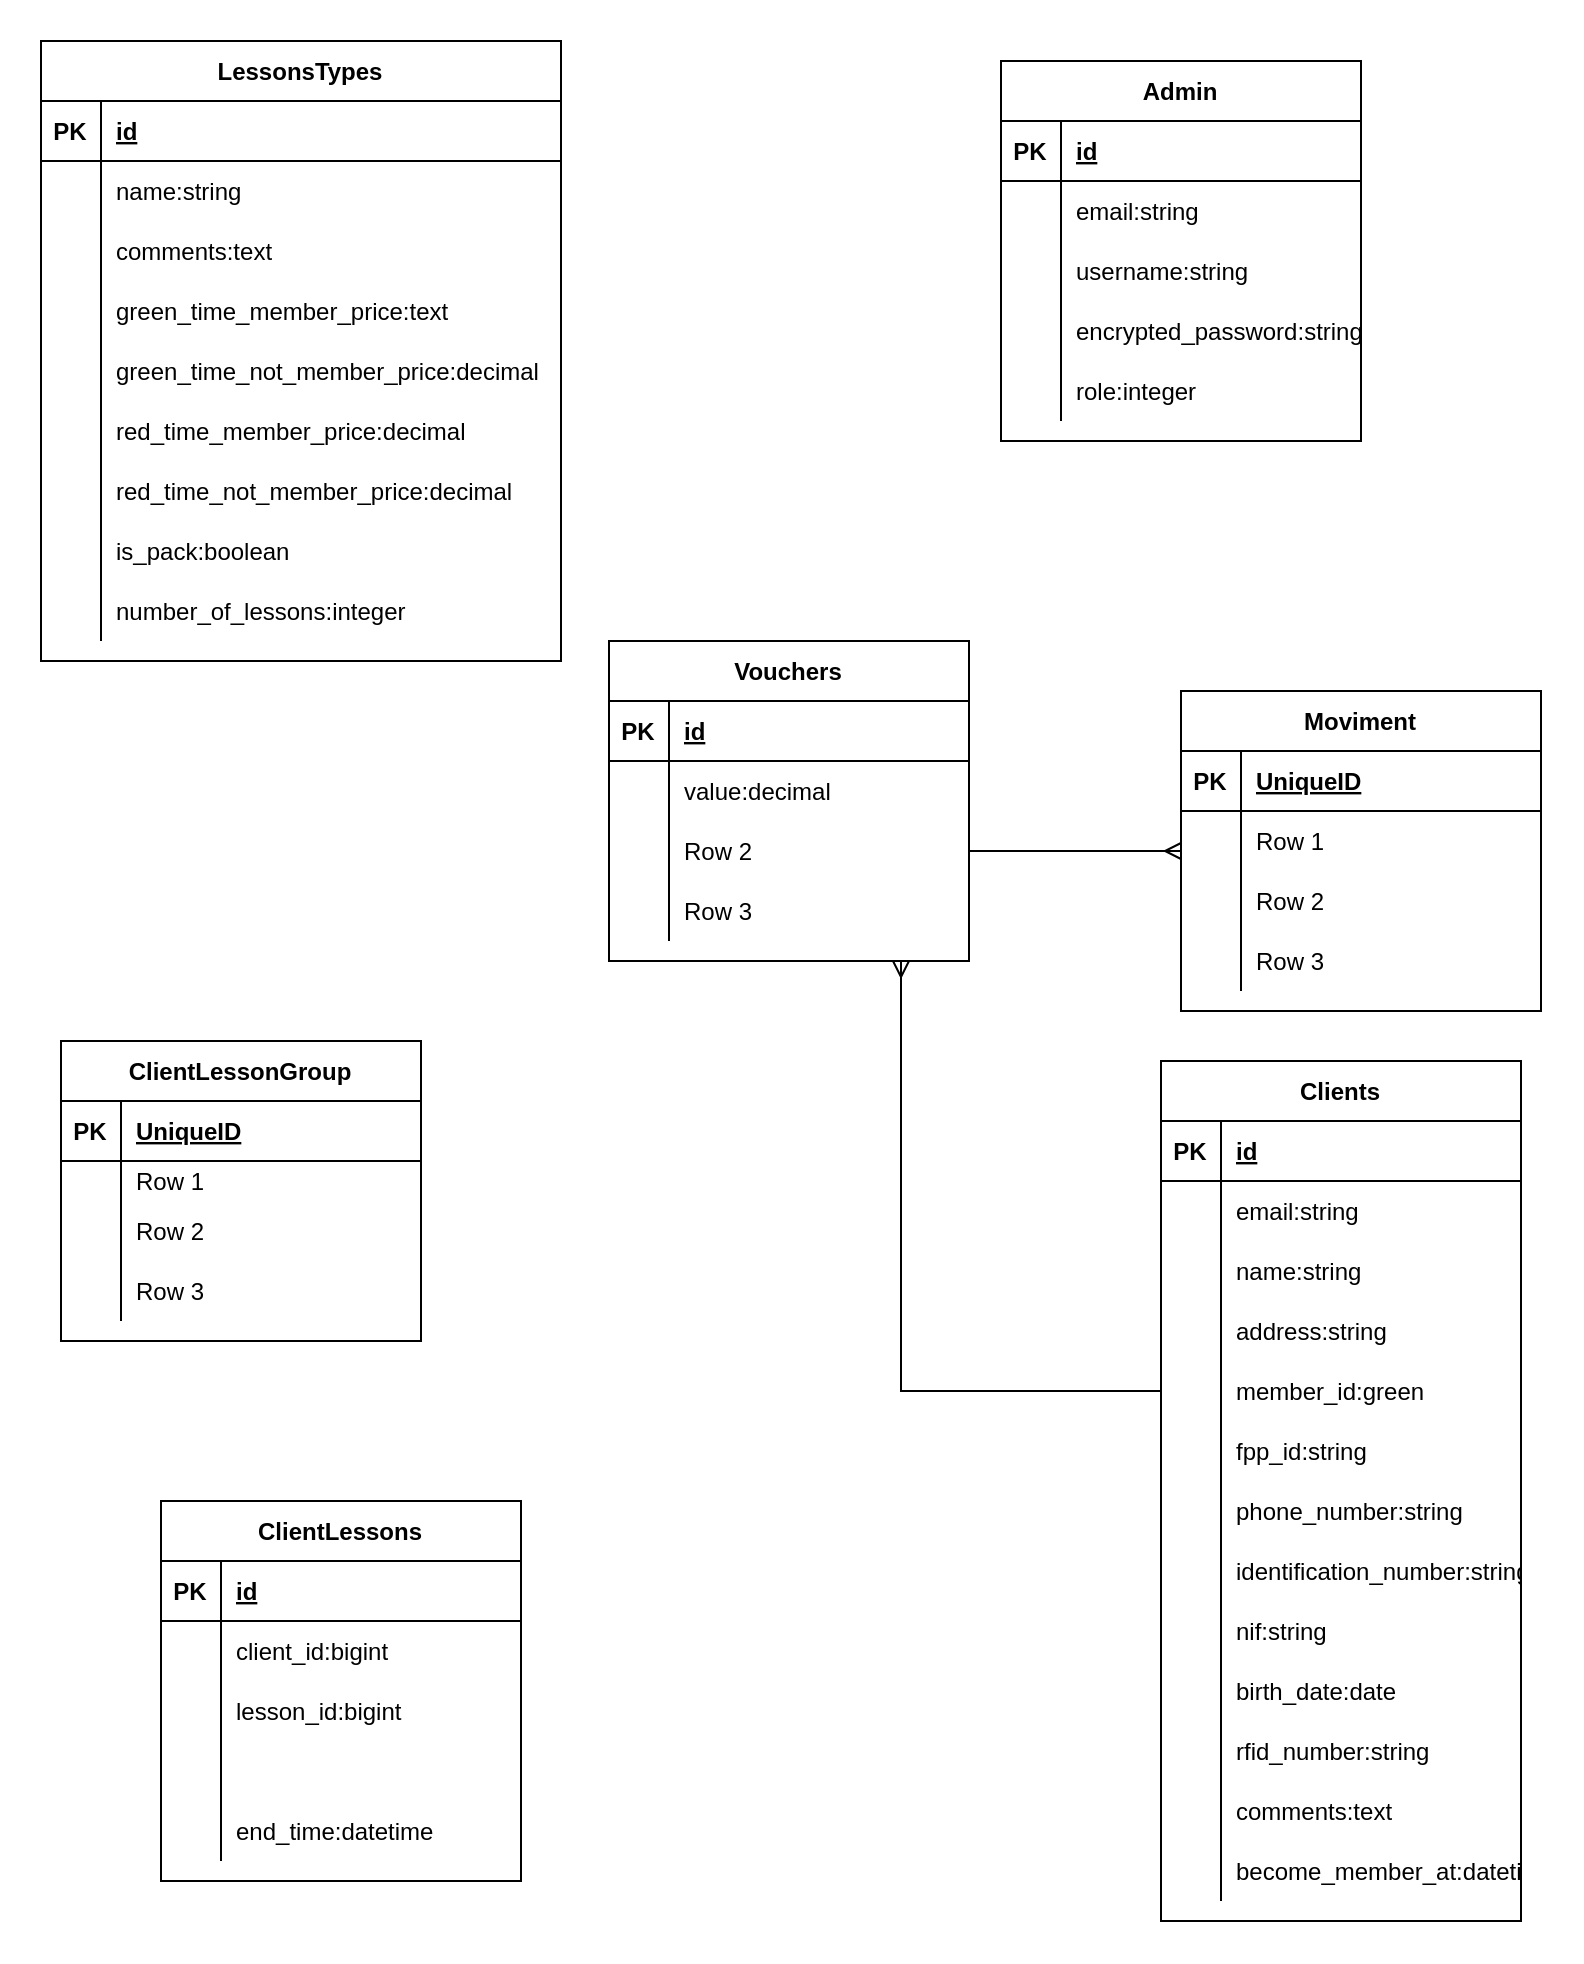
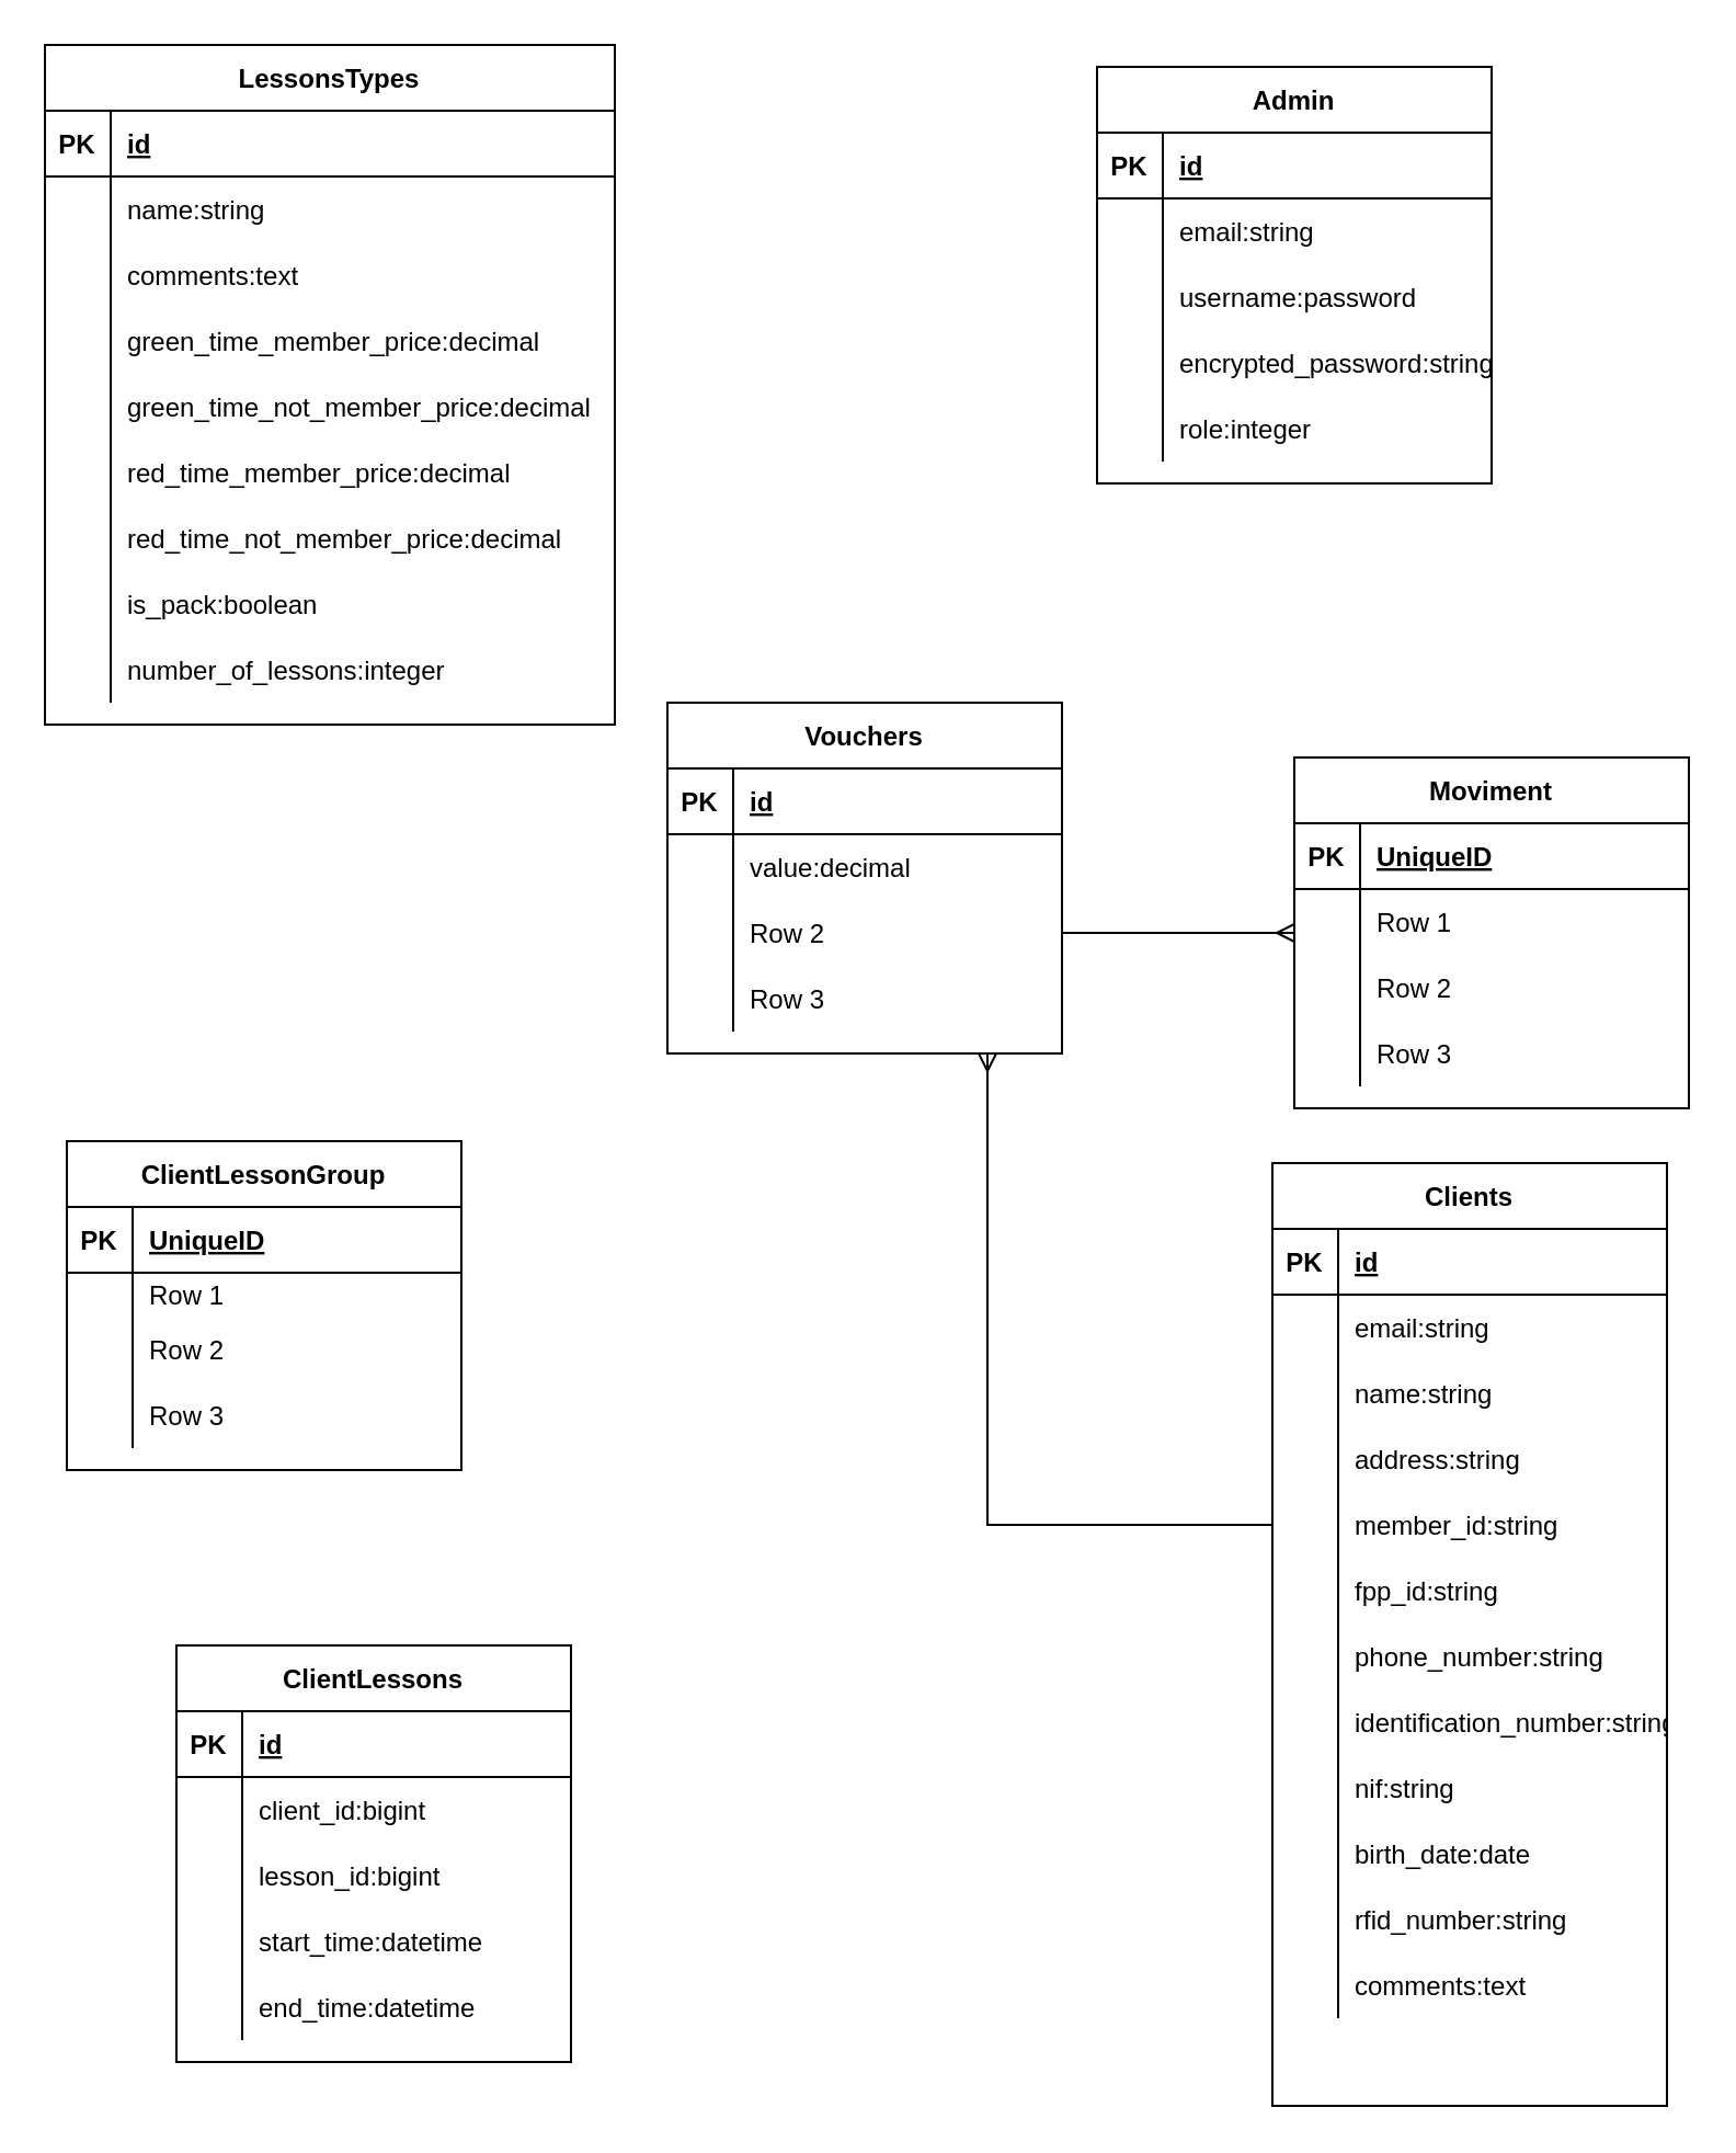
- <mxCell id="51" value="username:string" style="shape=partialRectangle;connectable=0;fillColor=none;top=0;left=0;bottom=0;right=0;align=left;spacingLeft=6;overflow=hidden;" parent="49" vertex="1"><mxGeometry x="30" width="150" height="30" as="geometry"><mxRectangle width="150" height="30" as="alternateBounds" /></mxGeometry></mxCell>
+ <mxCell id="51" value="username:password" style="shape=partialRectangle;connectable=0;fillColor=none;top=0;left=0;bottom=0;right=0;align=left;spacingLeft=6;overflow=hidden;" parent="49" vertex="1"><mxGeometry x="30" width="150" height="30" as="geometry"><mxRectangle width="150" height="30" as="alternateBounds" /></mxGeometry></mxCell>
- <mxCell id="70" value="green_time_member_price:text" style="shape=partialRectangle;connectable=0;fillColor=none;top=0;left=0;bottom=0;right=0;align=left;spacingLeft=6;overflow=hidden;" parent="68" vertex="1"><mxGeometry x="30" width="230" height="30" as="geometry"><mxRectangle width="230" height="30" as="alternateBounds" /></mxGeometry></mxCell>
+ <mxCell id="70" value="green_time_member_price:decimal" style="shape=partialRectangle;connectable=0;fillColor=none;top=0;left=0;bottom=0;right=0;align=left;spacingLeft=6;overflow=hidden;" parent="68" vertex="1"><mxGeometry x="30" width="230" height="30" as="geometry"><mxRectangle width="230" height="30" as="alternateBounds" /></mxGeometry></mxCell>
- <mxCell id="17" value="member_id:green" style="shape=partialRectangle;connectable=0;fillColor=none;top=0;left=0;bottom=0;right=0;align=left;spacingLeft=6;overflow=hidden;" parent="15" vertex="1"><mxGeometry x="30" width="150" height="30" as="geometry"><mxRectangle width="150" height="30" as="alternateBounds" /></mxGeometry></mxCell>
+ <mxCell id="17" value="member_id:string" style="shape=partialRectangle;connectable=0;fillColor=none;top=0;left=0;bottom=0;right=0;align=left;spacingLeft=6;overflow=hidden;" parent="15" vertex="1"><mxGeometry x="30" width="150" height="30" as="geometry"><mxRectangle width="150" height="30" as="alternateBounds" /></mxGeometry></mxCell>
+ <mxCell id="98" value="start_time:datetime" style="shape=partialRectangle;connectable=0;fillColor=none;top=0;left=0;bottom=0;right=0;align=left;spacingLeft=6;overflow=hidden;" parent="96" vertex="1"><mxGeometry x="30" width="150" height="30" as="geometry"><mxRectangle width="150" height="30" as="alternateBounds" /></mxGeometry></mxCell>
- <mxCell id="41" value="become_member_at:datetime" style="shape=partialRectangle;connectable=0;fillColor=none;top=0;left=0;bottom=0;right=0;align=left;spacingLeft=6;overflow=hidden;" parent="39" vertex="1"><mxGeometry x="30" width="150" height="30" as="geometry"><mxRectangle width="150" height="30" as="alternateBounds" /></mxGeometry></mxCell>
